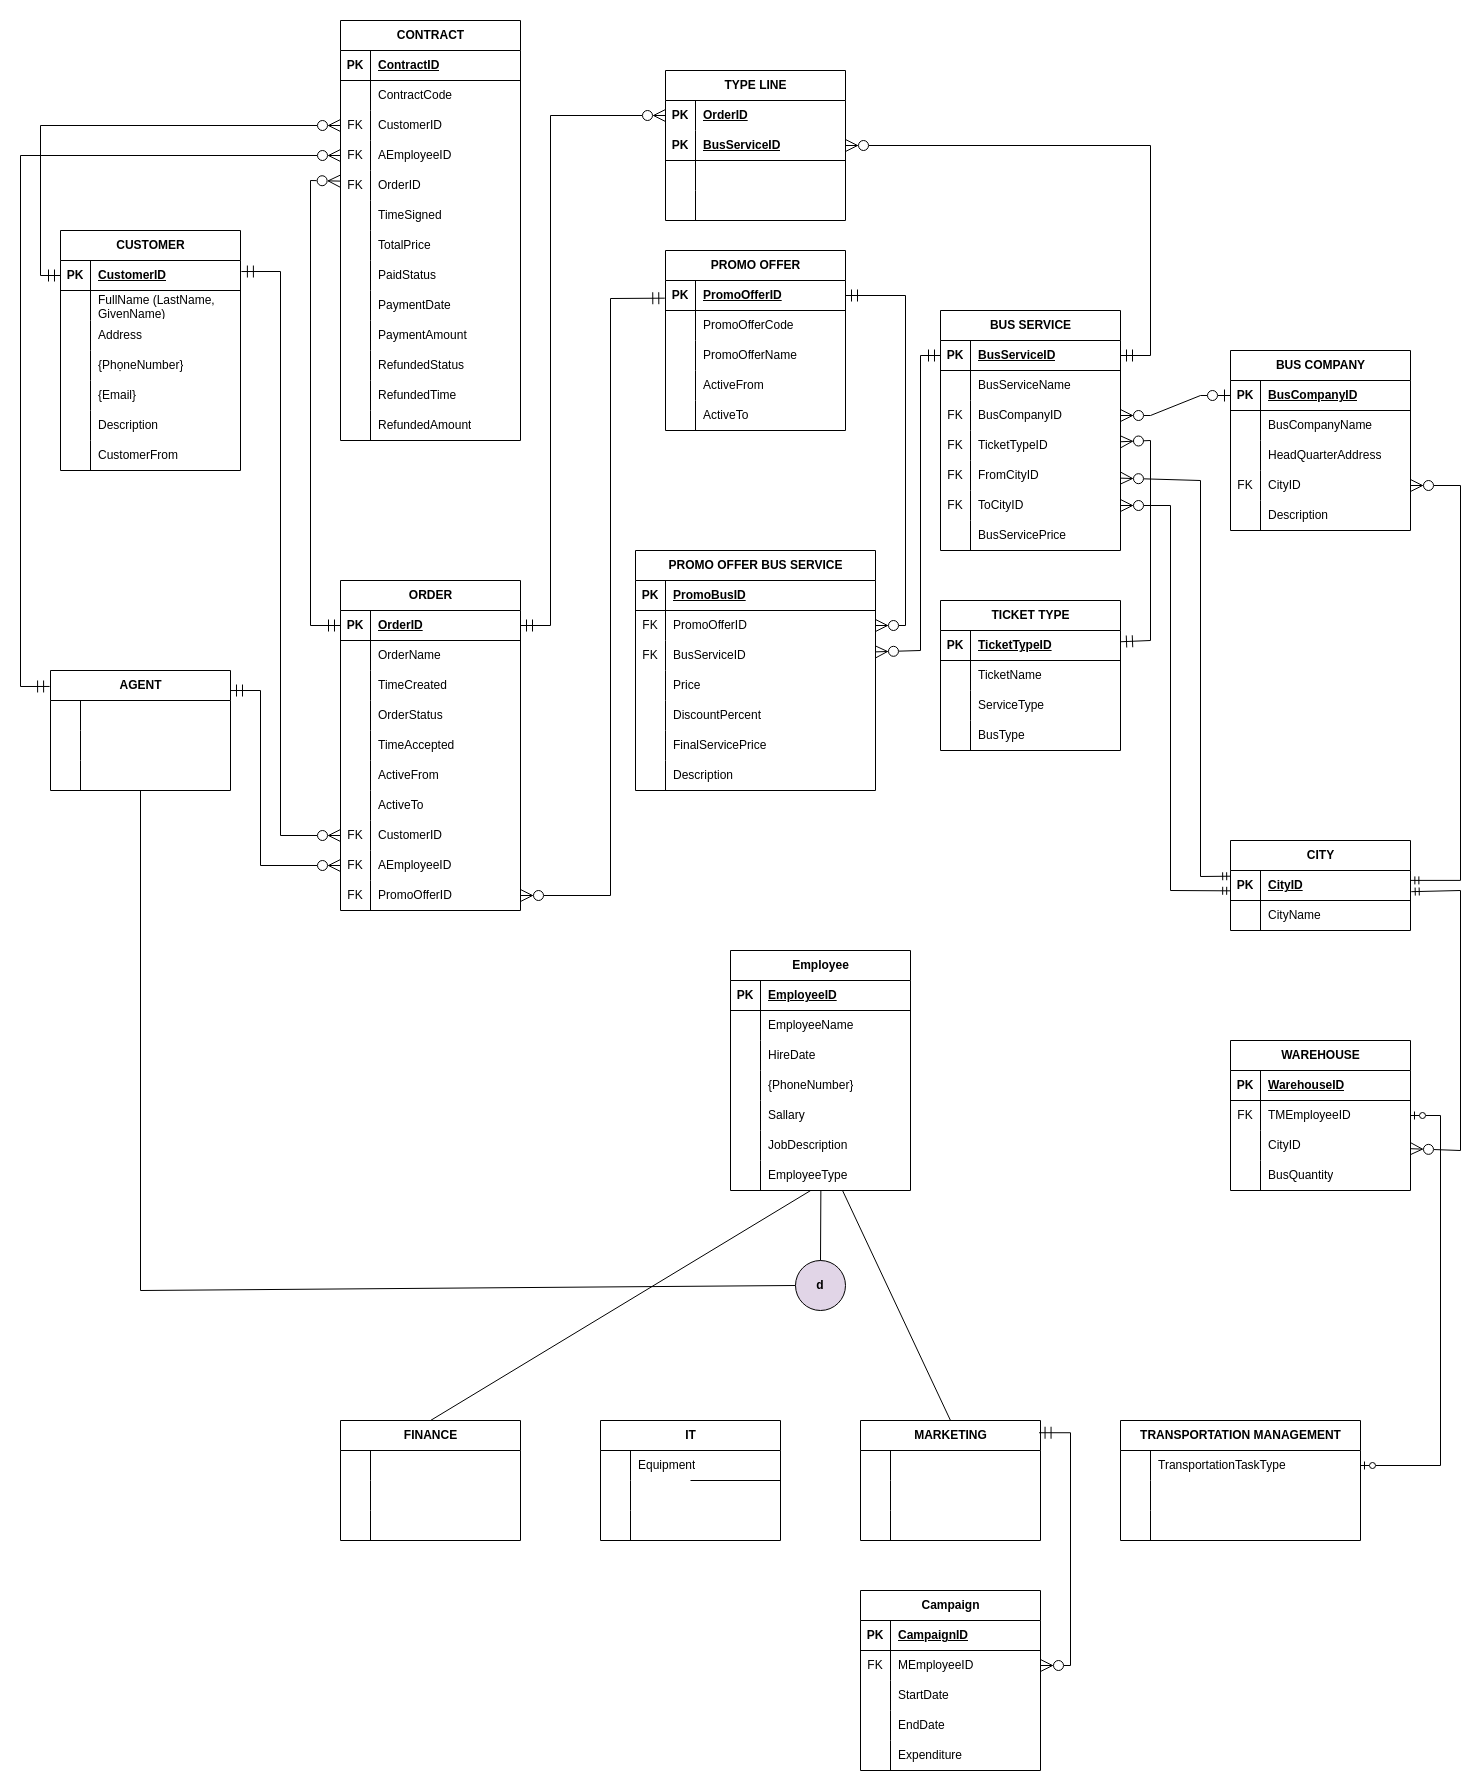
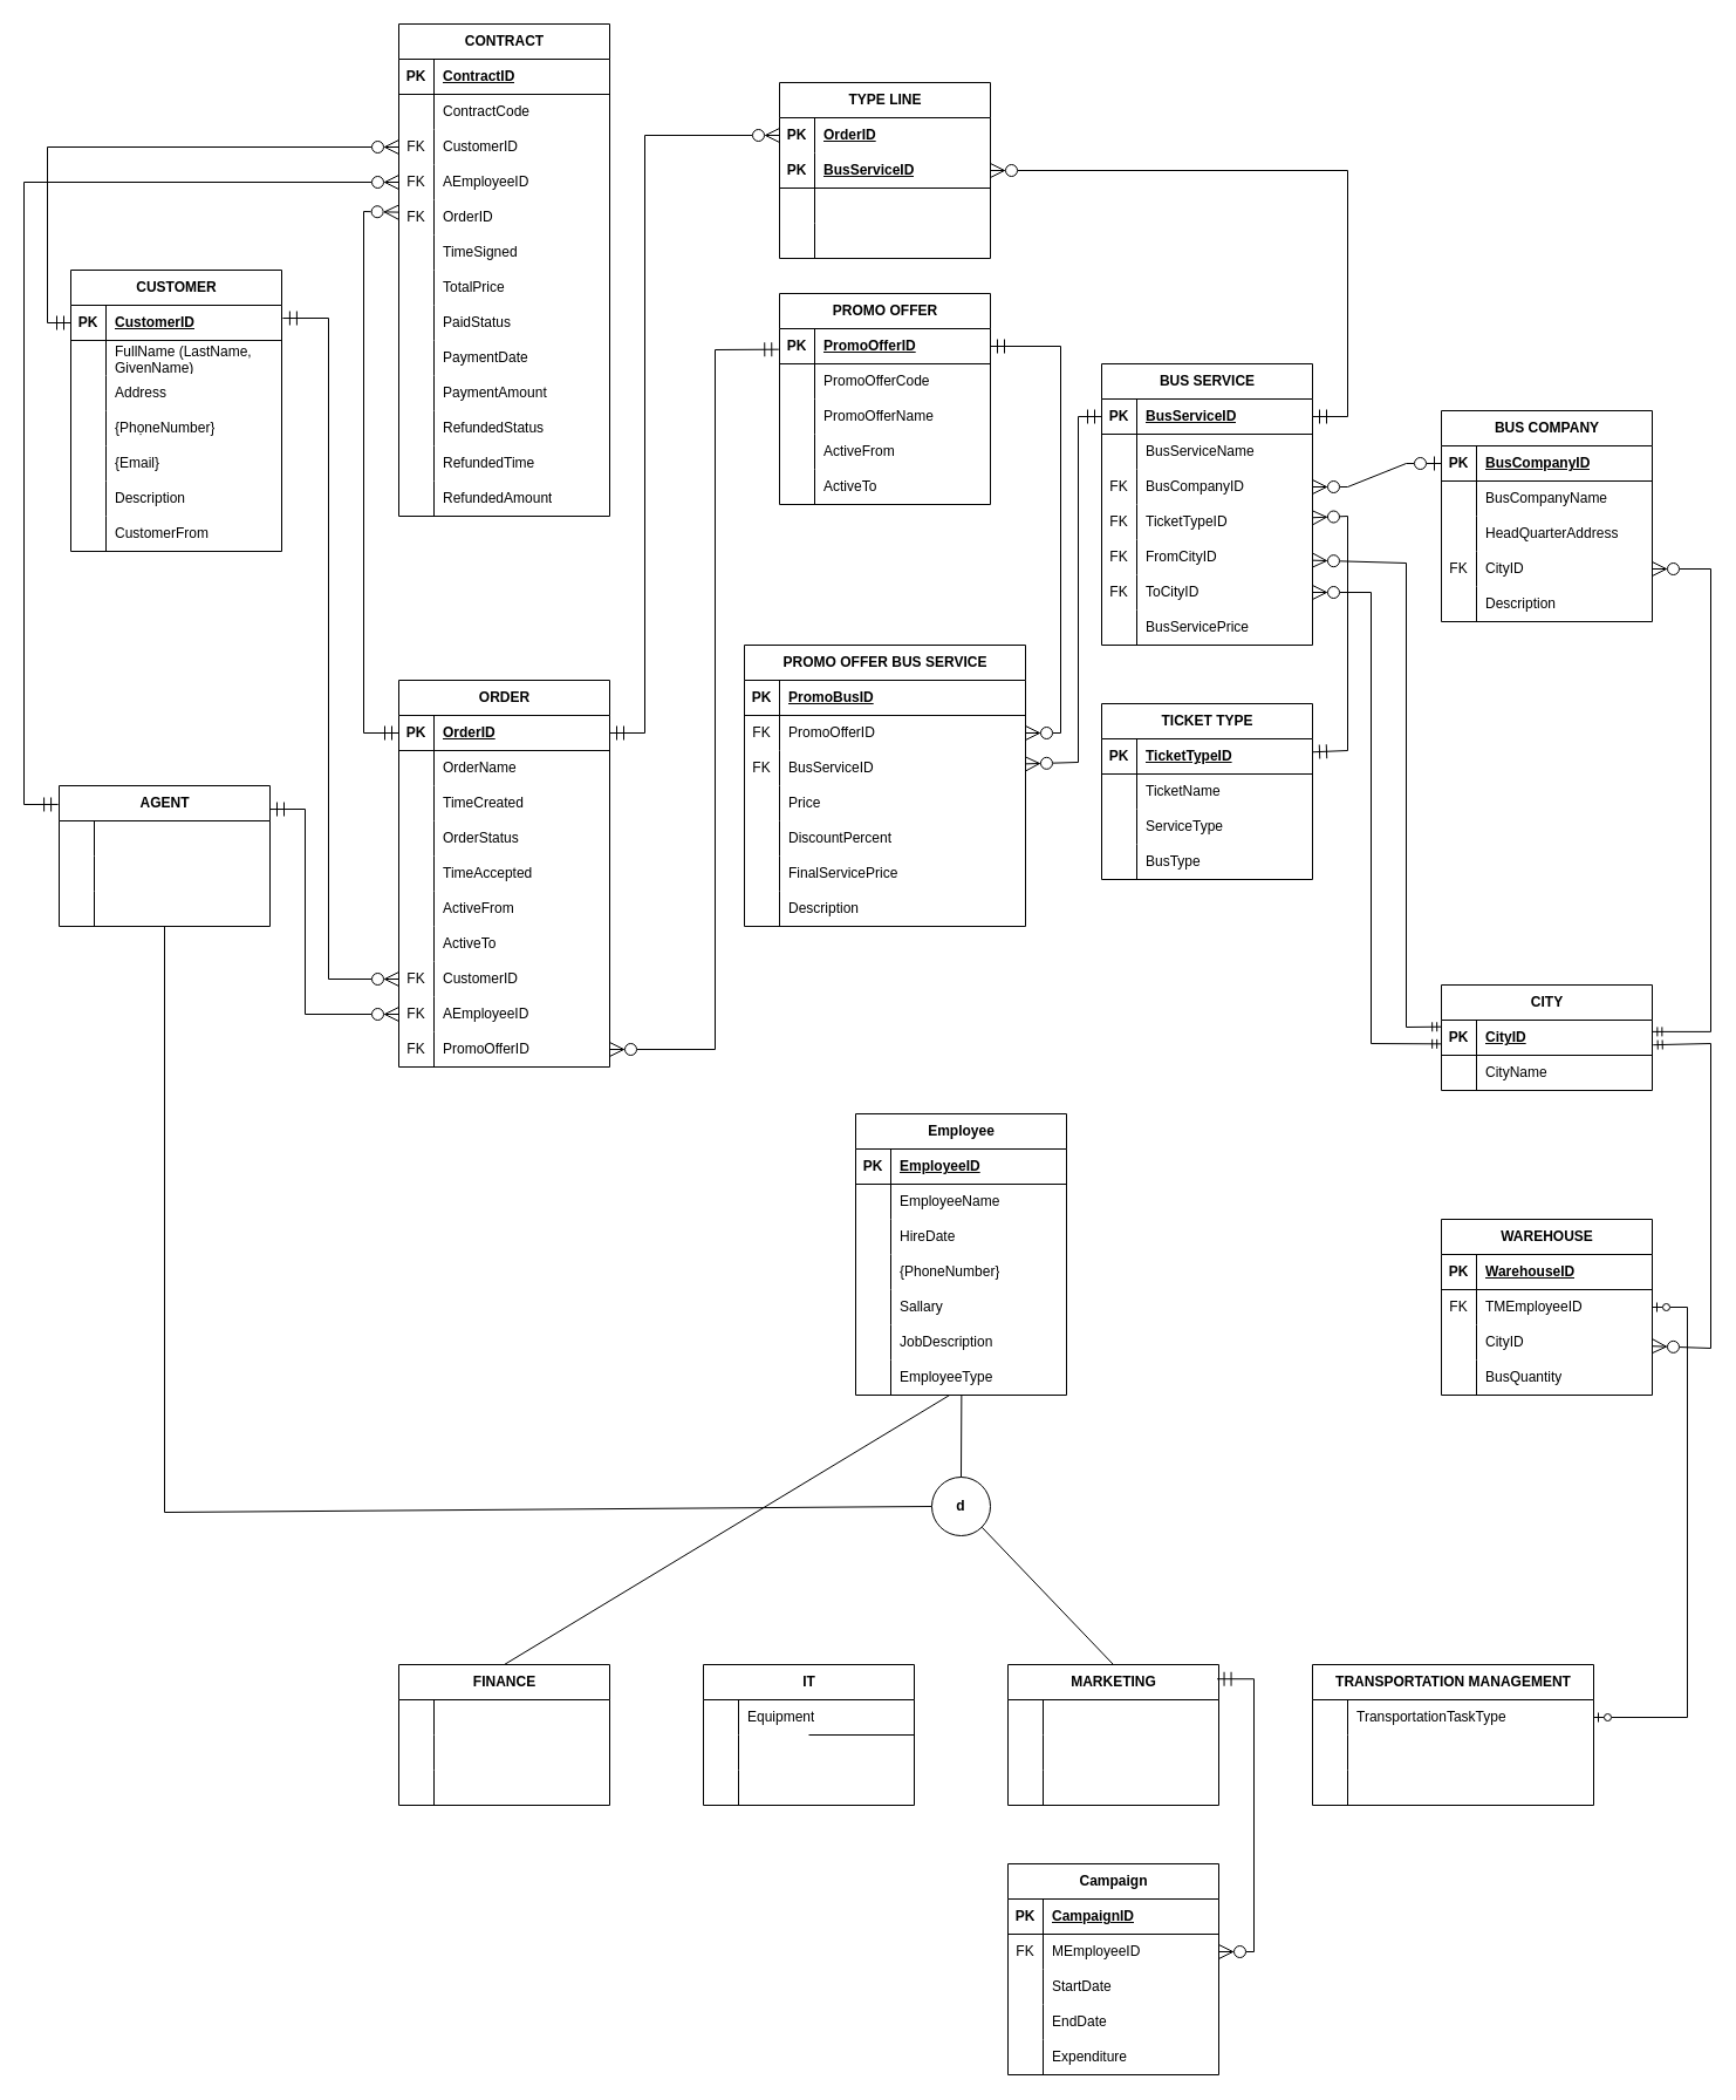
- <mxCell id="327" value="&lt;b&gt;d&lt;/b&gt;" style="ellipse;whiteSpace=wrap;html=1;aspect=fixed;fillColor=#e1d5e7;" vertex="1" parent="1"><mxGeometry x="795" y="1260" width="50" height="50" as="geometry" /></mxCell>
+ <mxCell id="327" value="&lt;b&gt;d&lt;/b&gt;" style="ellipse;whiteSpace=wrap;html=1;aspect=fixed;" vertex="1" parent="1"><mxGeometry x="795" y="1260" width="50" height="50" as="geometry" /></mxCell>
- <mxCell id="317" value="" style="endArrow=none;html=1;rounded=0;exitX=0.5;exitY=0;exitDx=0;exitDy=0;" parent="1" source="22" target="53" edge="1"><mxGeometry width="50" height="50" relative="1" as="geometry"><mxPoint x="425" y="1360" as="sourcePoint" /><mxPoint x="850" y="1370" as="targetPoint" /></mxGeometry></mxCell>
+ <mxCell id="317" value="" style="endArrow=none;html=1;rounded=0;exitX=0.5;exitY=0;exitDx=0;exitDy=0;entryX=1;entryY=1;entryDx=0;entryDy=0;" parent="1" source="22" target="327" edge="1"><mxGeometry width="50" height="50" relative="1" as="geometry"><mxPoint x="425" y="1360" as="sourcePoint" /><mxPoint x="850" y="1370" as="targetPoint" /></mxGeometry></mxCell>
